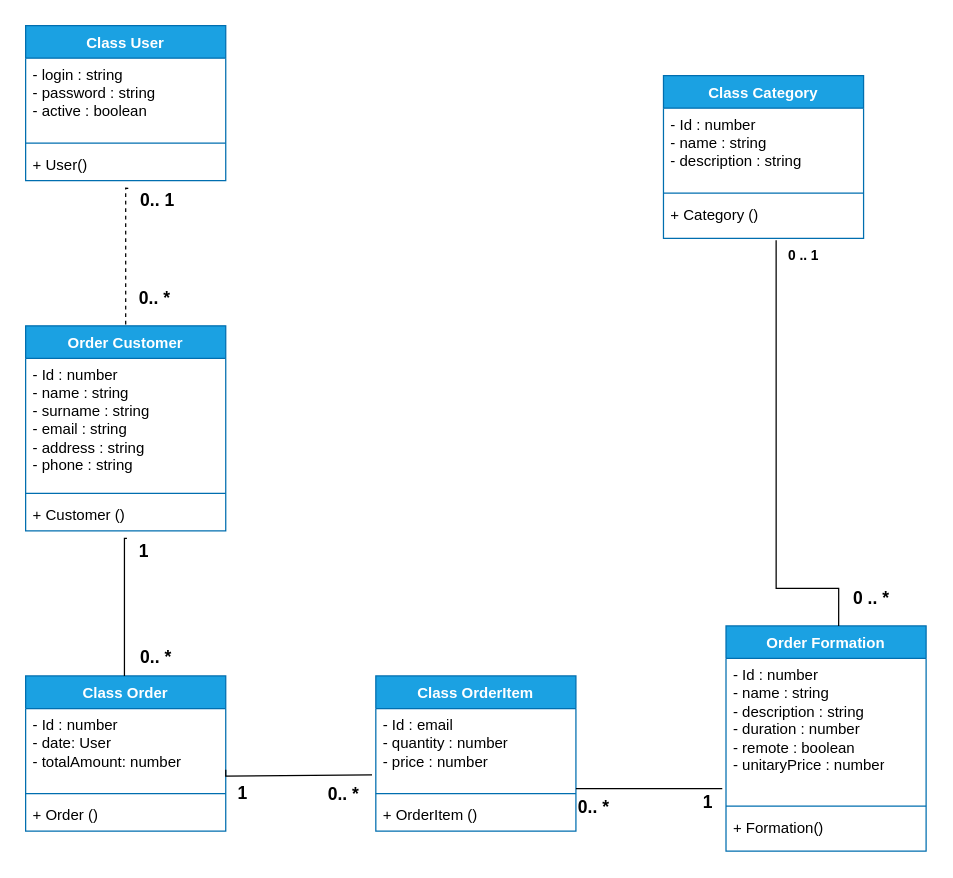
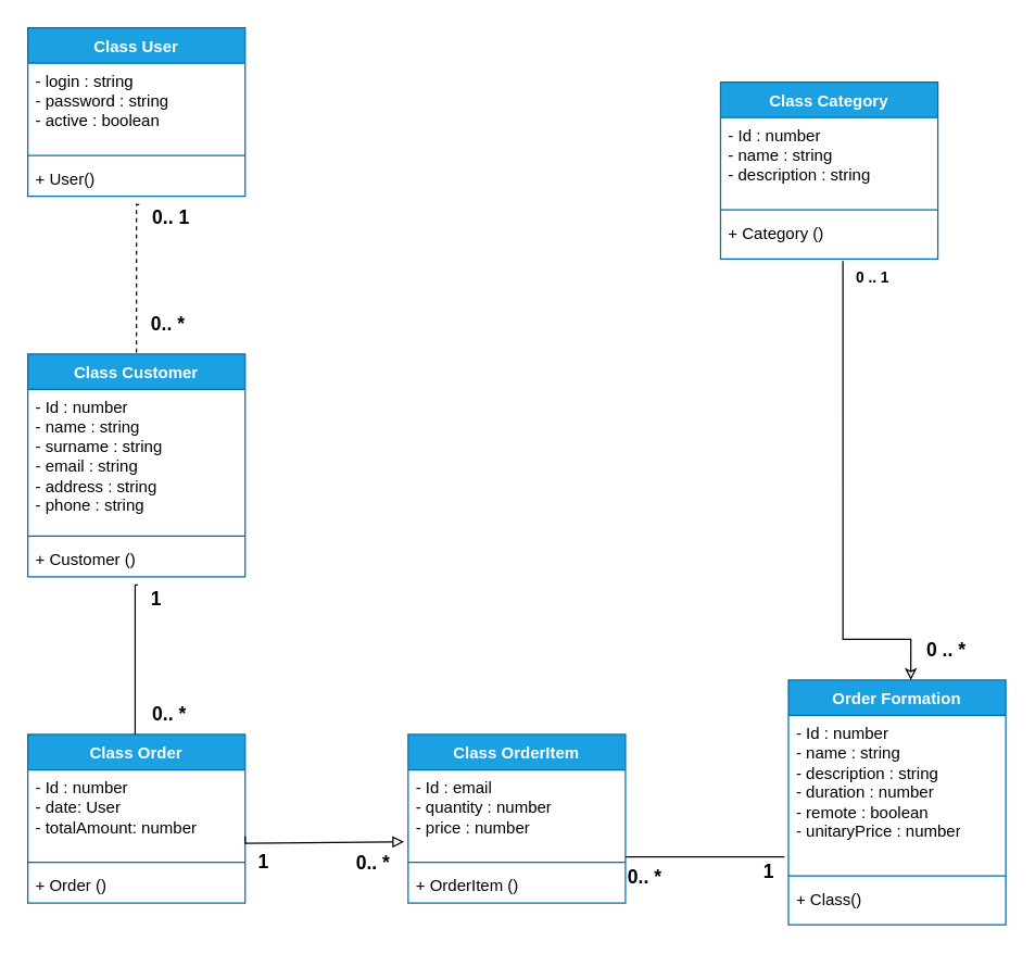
- <mxCell id="6" value="Order Customer" style="swimlane;fontStyle=1;align=center;verticalAlign=top;childLayout=stackLayout;horizontal=1;startSize=26;horizontalStack=0;resizeParent=1;resizeParentMax=0;resizeLast=0;collapsible=1;marginBottom=0;whiteSpace=wrap;html=1;fillColor=#1ba1e2;fontColor=#ffffff;strokeColor=#006EAF;" parent="1" vertex="1"><mxGeometry x="20" y="260" width="160" height="164" as="geometry" /></mxCell>
+ <mxCell id="6" value="Class Customer" style="swimlane;fontStyle=1;align=center;verticalAlign=top;childLayout=stackLayout;horizontal=1;startSize=26;horizontalStack=0;resizeParent=1;resizeParentMax=0;resizeLast=0;collapsible=1;marginBottom=0;whiteSpace=wrap;html=1;fillColor=#1ba1e2;fontColor=#ffffff;strokeColor=#006EAF;" parent="1" vertex="1"><mxGeometry x="20" y="260" width="160" height="164" as="geometry" /></mxCell>
- <mxCell id="31" value="" style="endArrow=none;endFill=0;html=1;edgeStyle=orthogonalEdgeStyle;align=left;verticalAlign=top;rounded=0;exitX=0.563;exitY=1.05;exitDx=0;exitDy=0;exitPerimeter=0;entryX=0.563;entryY=0;entryDx=0;entryDy=0;entryPerimeter=0;strokeWidth=1;" parent="1" source="27" target="20" edge="1"><mxGeometry x="-1" relative="1" as="geometry"><mxPoint x="314" y="470" as="sourcePoint" /><mxPoint x="584" y="475" as="targetPoint" /><Array as="points"><mxPoint x="620" y="470" /><mxPoint x="670" y="470" /></Array></mxGeometry></mxCell>
+ <mxCell id="31" value="" style="endArrow=classic;endFill=0;html=1;edgeStyle=orthogonalEdgeStyle;align=left;verticalAlign=top;rounded=0;exitX=0.563;exitY=1.05;exitDx=0;exitDy=0;exitPerimeter=0;entryX=0.563;entryY=0;entryDx=0;entryDy=0;entryPerimeter=0;strokeWidth=1;" parent="1" source="27" target="20" edge="1"><mxGeometry x="-1" relative="1" as="geometry"><mxPoint x="314" y="470" as="sourcePoint" /><mxPoint x="584" y="475" as="targetPoint" /><Array as="points"><mxPoint x="620" y="470" /><mxPoint x="670" y="470" /></Array></mxGeometry></mxCell>
- <mxCell id="28" value="" style="endArrow=none;endFill=0;html=1;edgeStyle=orthogonalEdgeStyle;align=left;verticalAlign=top;rounded=0;exitX=1;exitY=0.766;exitDx=0;exitDy=0;exitPerimeter=0;entryX=-0.019;entryY=0.828;entryDx=0;entryDy=0;entryPerimeter=0;" parent="1" source="14" target="35" edge="1"><mxGeometry x="-1" relative="1" as="geometry"><mxPoint x="282" y="565" as="sourcePoint" /><mxPoint x="260" y="620" as="targetPoint" /><Array as="points"><mxPoint x="180" y="620" /></Array></mxGeometry></mxCell>
+ <mxCell id="28" value="" style="endArrow=block;endFill=0;html=1;edgeStyle=orthogonalEdgeStyle;align=left;verticalAlign=top;rounded=0;exitX=1;exitY=0.766;exitDx=0;exitDy=0;exitPerimeter=0;entryX=-0.019;entryY=0.828;entryDx=0;entryDy=0;entryPerimeter=0;" parent="1" source="14" target="35" edge="1"><mxGeometry x="-1" relative="1" as="geometry"><mxPoint x="282" y="565" as="sourcePoint" /><mxPoint x="260" y="620" as="targetPoint" /><Array as="points"><mxPoint x="180" y="620" /></Array></mxGeometry></mxCell>
- <mxCell id="23" value="+ Formation()" style="text;strokeColor=none;fillColor=none;align=left;verticalAlign=top;spacingLeft=4;spacingRight=4;overflow=hidden;rotatable=0;points=[[0,0.5],[1,0.5]];portConstraint=eastwest;whiteSpace=wrap;html=1;" parent="20" vertex="1"><mxGeometry y="148" width="160" height="32" as="geometry" /></mxCell>
+ <mxCell id="23" value="+ Class()" style="text;strokeColor=none;fillColor=none;align=left;verticalAlign=top;spacingLeft=4;spacingRight=4;overflow=hidden;rotatable=0;points=[[0,0.5],[1,0.5]];portConstraint=eastwest;whiteSpace=wrap;html=1;" parent="20" vertex="1"><mxGeometry y="148" width="160" height="32" as="geometry" /></mxCell>
